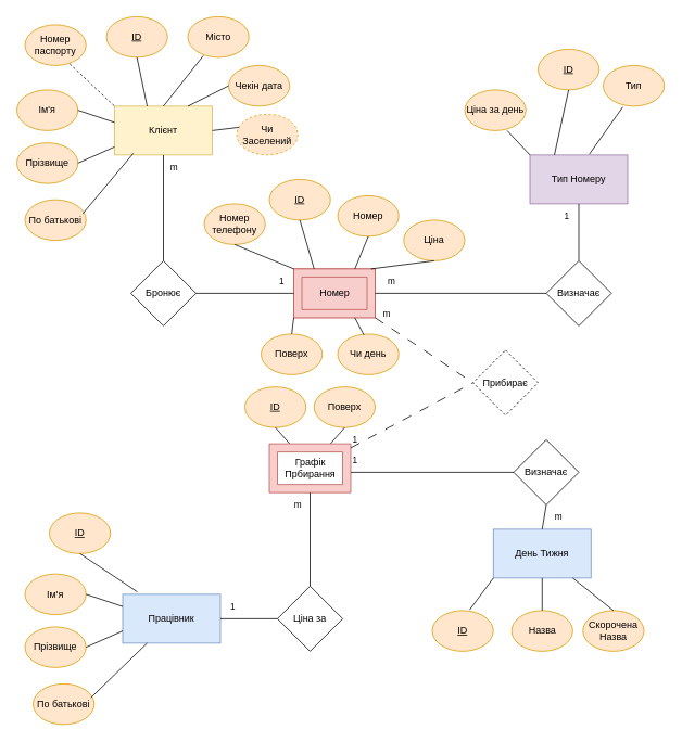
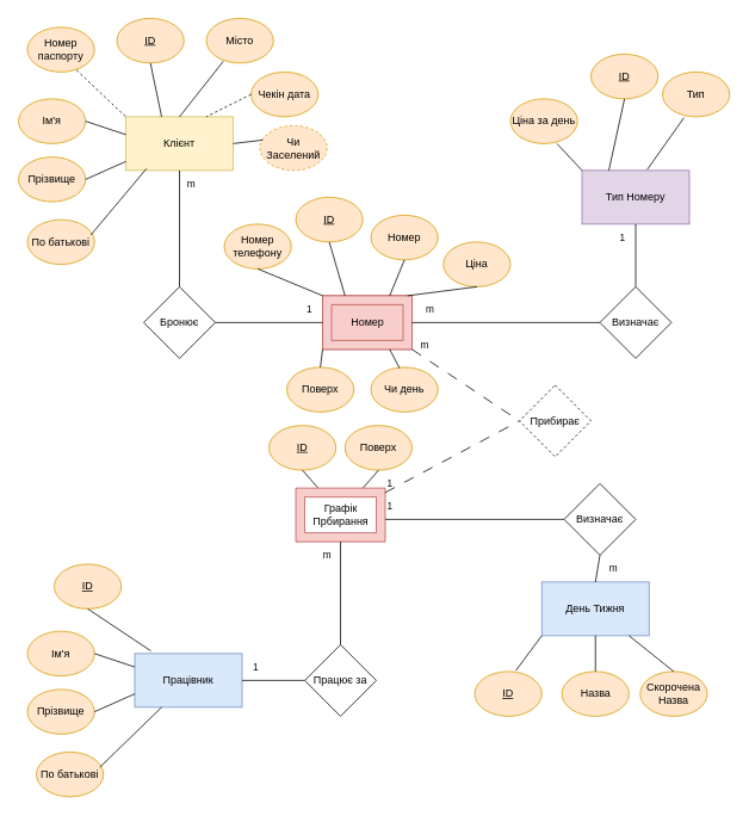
- <mxCell id="36" value="" style="endArrow=none;html=1;rounded=0;entryX=0.75;entryY=0;entryDx=0;entryDy=0;exitX=0;exitY=0.5;exitDx=0;exitDy=0;" edge="1" parent="20" source="32" target="21"><mxGeometry width="50" height="50" relative="1" as="geometry"><mxPoint x="178" y="80" as="sourcePoint" /><mxPoint x="190" y="140" as="targetPoint" /></mxGeometry></mxCell>
+ <mxCell id="36" value="" style="endArrow=none;html=1;rounded=0;entryX=0.75;entryY=0;entryDx=0;entryDy=0;exitX=0;exitY=0.5;exitDx=0;exitDy=0;dashed=1;" edge="1" parent="20" source="32" target="21"><mxGeometry width="50" height="50" relative="1" as="geometry"><mxPoint x="178" y="80" as="sourcePoint" /><mxPoint x="190" y="140" as="targetPoint" /></mxGeometry></mxCell>
- <mxCell id="81" value="Ціна за" style="rhombus;whiteSpace=wrap;html=1;rounded=0;" vertex="1" parent="1"><mxGeometry x="340" y="720" width="80" height="80" as="geometry" /></mxCell>
+ <mxCell id="81" value="Працює за" style="rhombus;whiteSpace=wrap;html=1;rounded=0;" vertex="1" parent="1"><mxGeometry x="340" y="720" width="80" height="80" as="geometry" /></mxCell>
